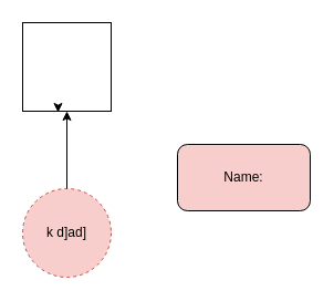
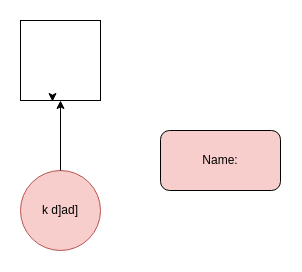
- <mxCell id="2" value="k d]ad] " style="ellipse;whiteSpace=wrap;html=1;aspect=fixed;fillColor=#f8cecc;strokeColor=#b85450;dashed=1;" vertex="1" parent="1"><mxGeometry x="20" y="170" width="80" height="80" as="geometry" /></mxCell>
+ <mxCell id="2" value="k d]ad] " style="ellipse;whiteSpace=wrap;html=1;aspect=fixed;fillColor=#f8cecc;strokeColor=#b85450;" vertex="1" parent="1"><mxGeometry x="20" y="170" width="80" height="80" as="geometry" /></mxCell>
